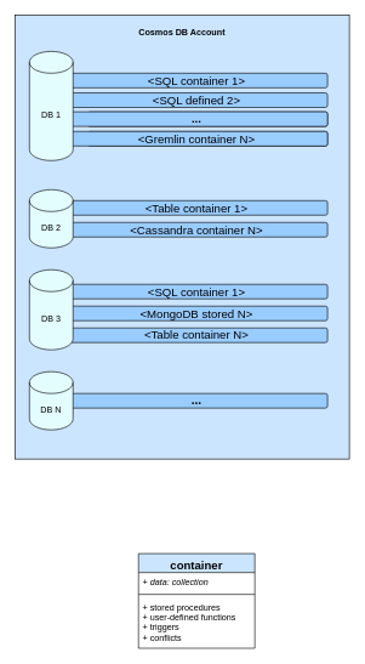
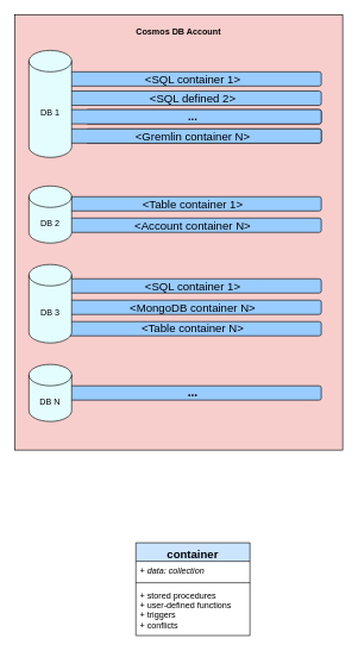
- <mxCell id="2" value="&lt;p style=&quot;margin: 0px ; margin-top: 4px ; text-align: center&quot;&gt;&lt;br&gt;&lt;b&gt;Cosmos DB Account&lt;/b&gt;&lt;/p&gt;" style="verticalAlign=top;align=left;overflow=fill;fontSize=12;fontFamily=Helvetica;html=1;labelBackgroundColor=none;fillColor=#CCE5FF;" vertex="1" parent="1"><mxGeometry x="20" y="20" width="460" height="610" as="geometry" /></mxCell>
+ <mxCell id="2" value="&lt;p style=&quot;margin: 0px ; margin-top: 4px ; text-align: center&quot;&gt;&lt;br&gt;&lt;b&gt;Cosmos DB Account&lt;/b&gt;&lt;/p&gt;" style="verticalAlign=top;align=left;overflow=fill;fontSize=12;fontFamily=Helvetica;html=1;labelBackgroundColor=none;fillColor=#f8cecc;" vertex="1" parent="1"><mxGeometry x="20" y="20" width="460" height="610" as="geometry" /></mxCell>
- <mxCell id="6" value="&amp;lt;Cassandra container N&amp;gt;" style="rounded=1;whiteSpace=wrap;html=1;fontSize=16;fillColor=#99CCFF;" vertex="1" parent="1"><mxGeometry x="90" y="305" width="360" height="20" as="geometry" /></mxCell>
+ <mxCell id="6" value="&amp;lt;Account container N&amp;gt;" style="rounded=1;whiteSpace=wrap;html=1;fontSize=16;fillColor=#99CCFF;" vertex="1" parent="1"><mxGeometry x="90" y="305" width="360" height="20" as="geometry" /></mxCell>
- <mxCell id="9" value="&amp;lt;MongoDB stored N&amp;gt;" style="rounded=1;whiteSpace=wrap;html=1;fontSize=16;fillColor=#99CCFF;" vertex="1" parent="1"><mxGeometry x="90" y="420" width="360" height="20" as="geometry" /></mxCell>
+ <mxCell id="9" value="&amp;lt;MongoDB container N&amp;gt;" style="rounded=1;whiteSpace=wrap;html=1;fontSize=16;fillColor=#99CCFF;" vertex="1" parent="1"><mxGeometry x="90" y="420" width="360" height="20" as="geometry" /></mxCell>
